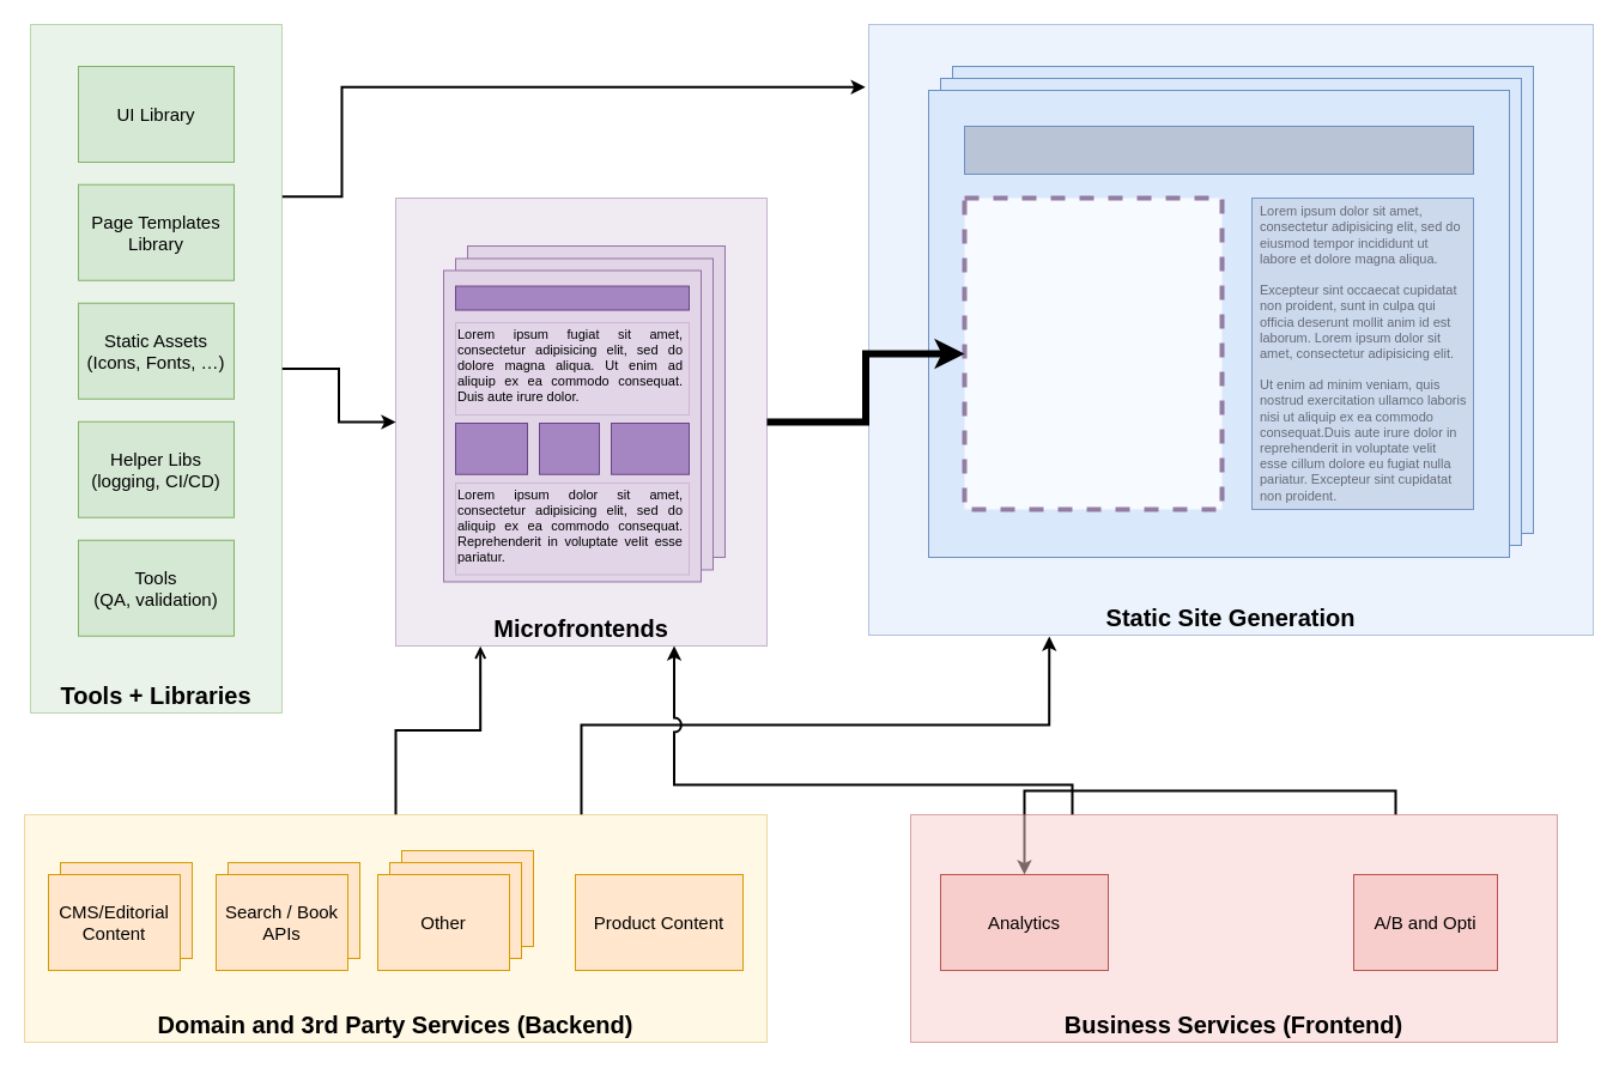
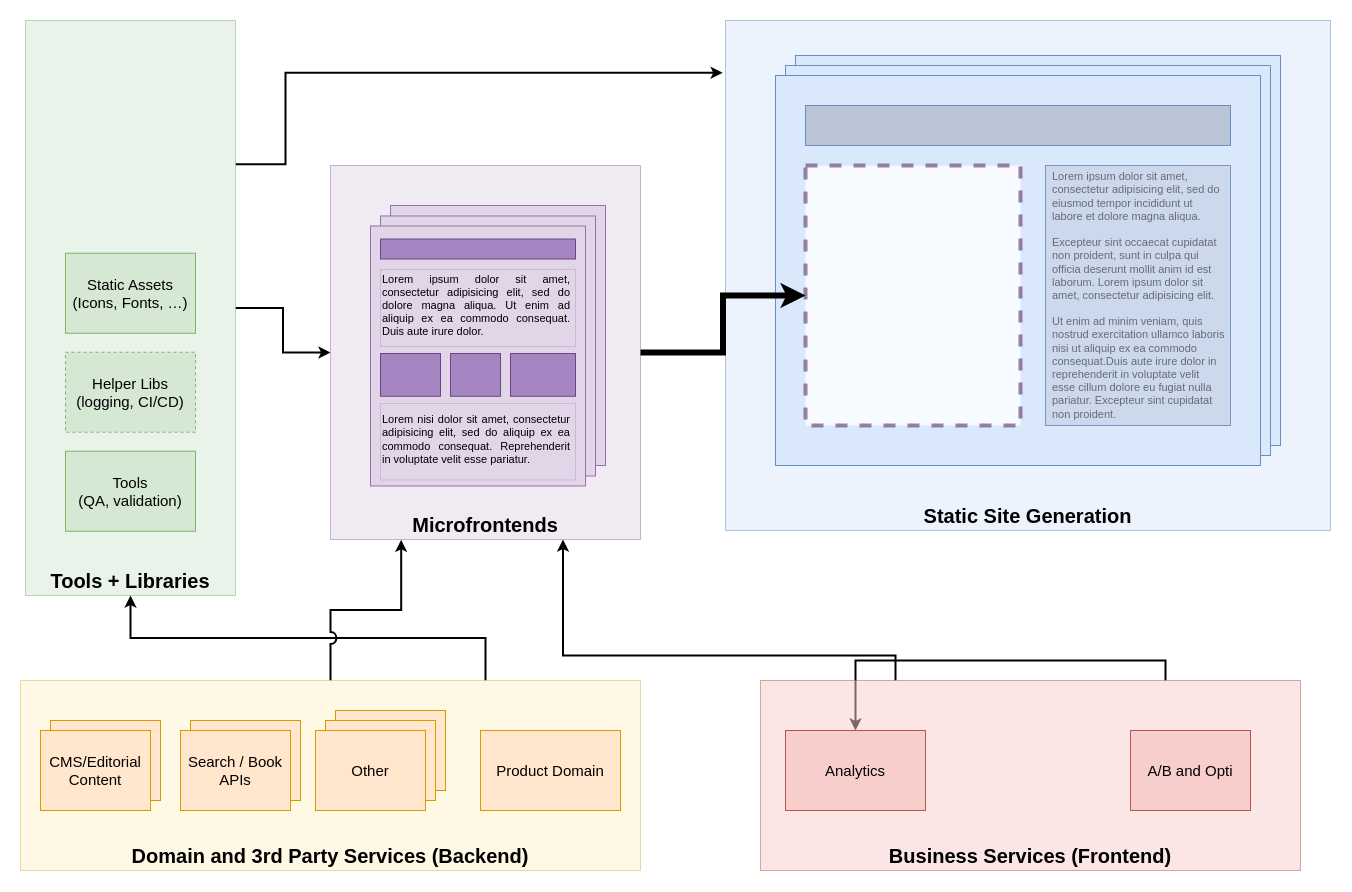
- <mxCell id="26" value="UI Library" style="rounded=0;whiteSpace=wrap;html=1;fontSize=15;verticalAlign=middle;fillColor=#d5e8d4;strokeColor=#82b366;fontColor=default;" parent="1" vertex="1"><mxGeometry x="65" y="55" width="130" height="80" as="geometry" /></mxCell>
- <mxCell id="25" value="Page Templates Library" style="rounded=0;whiteSpace=wrap;html=1;fontSize=15;verticalAlign=middle;fillColor=#d5e8d4;strokeColor=#82b366;fontColor=default;" parent="1" vertex="1"><mxGeometry x="65" y="153.74" width="130" height="80" as="geometry" /></mxCell>
- <mxCell id="30" value="&lt;div style=&quot;font-size: 11px&quot; align=&quot;justify&quot;&gt;Lorem ipsum fugiat sit amet, consectetur adipisicing elit, sed do dolore magna aliqua. Ut enim ad aliquip ex ea commodo consequat. Duis aute irure dolor.&lt;br style=&quot;font-size: 11px&quot;&gt;&lt;/div&gt;" style="rounded=0;whiteSpace=wrap;html=1;fontSize=11;strokeWidth=1;align=left;labelPosition=center;verticalLabelPosition=middle;verticalAlign=middle;fontStyle=0;fillColor=none;spacingRight=5;spacingBottom=5;strokeColor=#CDB6D6;" parent="1" vertex="1"><mxGeometry x="380" y="269" width="195" height="77" as="geometry" /></mxCell>
+ <mxCell id="30" value="&lt;div style=&quot;font-size: 11px&quot; align=&quot;justify&quot;&gt;Lorem ipsum dolor sit amet, consectetur adipisicing elit, sed do dolore magna aliqua. Ut enim ad aliquip ex ea commodo consequat. Duis aute irure dolor.&lt;br style=&quot;font-size: 11px&quot;&gt;&lt;/div&gt;" style="rounded=0;whiteSpace=wrap;html=1;fontSize=11;strokeWidth=1;align=left;labelPosition=center;verticalLabelPosition=middle;verticalAlign=middle;fontStyle=0;fillColor=none;spacingRight=5;spacingBottom=5;strokeColor=#CDB6D6;" parent="1" vertex="1"><mxGeometry x="380" y="269" width="195" height="77" as="geometry" /></mxCell>
- <mxCell id="41" value="&lt;div&gt;Helper Libs&lt;/div&gt;&lt;div&gt;(logging, CI/CD)&lt;br&gt;&lt;/div&gt;" style="rounded=0;whiteSpace=wrap;html=1;fontSize=15;verticalAlign=middle;fillColor=#d5e8d4;strokeColor=#82b366;fontColor=default;" parent="1" vertex="1"><mxGeometry x="65" y="351.74" width="130" height="80" as="geometry" /></mxCell>
+ <mxCell id="41" value="&lt;div&gt;Helper Libs&lt;/div&gt;&lt;div&gt;(logging, CI/CD)&lt;br&gt;&lt;/div&gt;" style="rounded=0;whiteSpace=wrap;html=1;fontSize=15;verticalAlign=middle;fillColor=#d5e8d4;strokeColor=#82b366;fontColor=default;dashed=1;" parent="1" vertex="1"><mxGeometry x="65" y="351.74" width="130" height="80" as="geometry" /></mxCell>
- <mxCell id="40" value="&lt;div style=&quot;font-size: 11px&quot; align=&quot;justify&quot;&gt;Lorem ipsum dolor sit amet, consectetur adipisicing elit, sed do aliquip ex ea commodo consequat. Reprehenderit in voluptate velit esse pariatur.&lt;br style=&quot;font-size: 11px&quot;&gt;&lt;/div&gt;" style="rounded=0;whiteSpace=wrap;html=1;fontSize=11;fontColor=#000000;strokeColor=#CDB6D6;strokeWidth=1;fillColor=none;align=left;labelPosition=center;verticalLabelPosition=middle;verticalAlign=middle;fontStyle=0;spacingBottom=5;spacingRight=5;" parent="1" vertex="1"><mxGeometry x="380" y="403" width="195" height="76.48" as="geometry" /></mxCell>
+ <mxCell id="40" value="&lt;div style=&quot;font-size: 11px&quot; align=&quot;justify&quot;&gt;Lorem nisi dolor sit amet, consectetur adipisicing elit, sed do aliquip ex ea commodo consequat. Reprehenderit in voluptate velit esse pariatur.&lt;br style=&quot;font-size: 11px&quot;&gt;&lt;/div&gt;" style="rounded=0;whiteSpace=wrap;html=1;fontSize=11;fontColor=#000000;strokeColor=#CDB6D6;strokeWidth=1;fillColor=none;align=left;labelPosition=center;verticalLabelPosition=middle;verticalAlign=middle;fontStyle=0;spacingBottom=5;spacingRight=5;" parent="1" vertex="1"><mxGeometry x="380" y="403" width="195" height="76.48" as="geometry" /></mxCell>
- <mxCell id="6" style="edgeStyle=orthogonalEdgeStyle;rounded=0;jumpStyle=arc;jumpSize=10;orthogonalLoop=1;jettySize=auto;html=1;exitX=0.5;exitY=0;exitDx=0;exitDy=0;entryX=0.228;entryY=1.001;entryDx=0;entryDy=0;entryPerimeter=0;startArrow=none;startFill=0;strokeWidth=2;endArrow=open;" parent="1" source="7" target="12" edge="1"><mxGeometry relative="1" as="geometry" /></mxCell>
+ <mxCell id="6" style="edgeStyle=orthogonalEdgeStyle;rounded=0;jumpStyle=arc;jumpSize=10;orthogonalLoop=1;jettySize=auto;html=1;exitX=0.5;exitY=0;exitDx=0;exitDy=0;entryX=0.228;entryY=1.001;entryDx=0;entryDy=0;entryPerimeter=0;startArrow=none;startFill=0;strokeWidth=2;" parent="1" source="7" target="12" edge="1"><mxGeometry relative="1" as="geometry" /></mxCell>
- <mxCell id="5" style="edgeStyle=orthogonalEdgeStyle;rounded=0;orthogonalLoop=1;jettySize=auto;html=1;exitX=0.75;exitY=0;exitDx=0;exitDy=0;entryX=0.25;entryY=1;entryDx=0;entryDy=0;strokeWidth=2;jumpStyle=arc;" parent="1" source="7" target="2" edge="1"><mxGeometry relative="1" as="geometry" /></mxCell>
+ <mxCell id="5" style="edgeStyle=orthogonalEdgeStyle;rounded=0;orthogonalLoop=1;jettySize=auto;html=1;exitX=0.75;exitY=0;exitDx=0;exitDy=0;strokeWidth=2;jumpStyle=arc;" parent="1" source="7" target="17" edge="1"><mxGeometry relative="1" as="geometry" /></mxCell>
- <mxCell id="19" value="&lt;div style=&quot;font-size: 15px;&quot;&gt;Product Content&lt;br style=&quot;font-size: 15px;&quot;&gt;&lt;/div&gt;" style="rounded=0;whiteSpace=wrap;html=1;fontSize=15;verticalAlign=middle;fillColor=#ffe6cc;strokeColor=#d79b00;" parent="1" vertex="1"><mxGeometry x="480" y="730" width="140" height="80" as="geometry" /></mxCell>
+ <mxCell id="19" value="&lt;div style=&quot;font-size: 15px;&quot;&gt;Product Domain&lt;br style=&quot;font-size: 15px;&quot;&gt;&lt;/div&gt;" style="rounded=0;whiteSpace=wrap;html=1;fontSize=15;verticalAlign=middle;fillColor=#ffe6cc;strokeColor=#d79b00;" parent="1" vertex="1"><mxGeometry x="480" y="730" width="140" height="80" as="geometry" /></mxCell>
